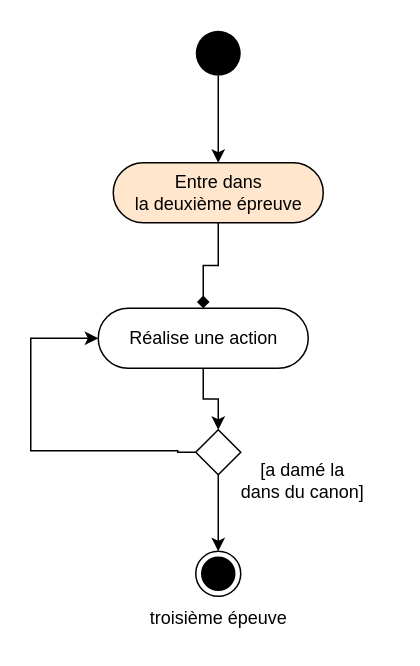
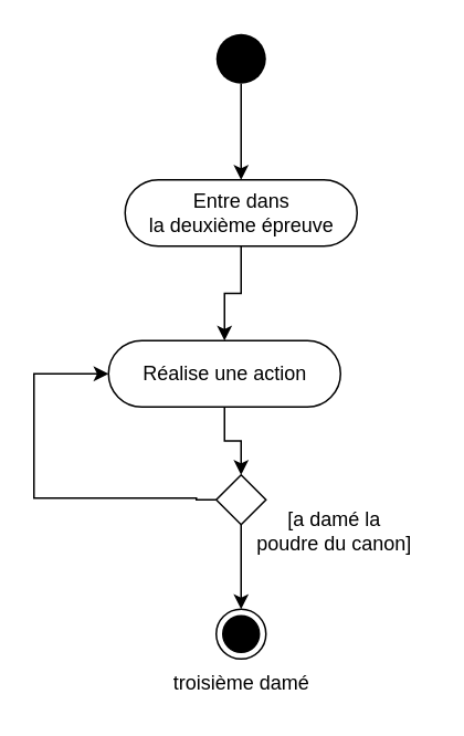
- <mxCell id="5" value="Entre dans&lt;br&gt;la deuxième épreuve" style="html=1;align=center;verticalAlign=middle;rounded=1;absoluteArcSize=1;arcSize=49;dashed=0;fillColor=#ffe6cc;" parent="1" vertex="1"><mxGeometry x="75" y="108" width="140" height="40" as="geometry" /></mxCell>
+ <mxCell id="5" value="Entre dans&lt;br&gt;la deuxième épreuve" style="html=1;align=center;verticalAlign=middle;rounded=1;absoluteArcSize=1;arcSize=49;dashed=0;" parent="1" vertex="1"><mxGeometry x="75" y="108" width="140" height="40" as="geometry" /></mxCell>
- <mxCell id="4" style="edgeStyle=orthogonalEdgeStyle;rounded=0;orthogonalLoop=1;jettySize=auto;html=1;endArrow=diamond;" parent="1" source="5" target="7" edge="1"><mxGeometry relative="1" as="geometry" /></mxCell>
+ <mxCell id="4" style="edgeStyle=orthogonalEdgeStyle;rounded=0;orthogonalLoop=1;jettySize=auto;html=1;" parent="1" source="5" target="7" edge="1"><mxGeometry relative="1" as="geometry" /></mxCell>
- <mxCell id="12" value="[a damé la&lt;br&gt;dans du canon]" style="text;html=1;strokeColor=none;fillColor=none;align=center;verticalAlign=middle;whiteSpace=wrap;rounded=0;" parent="1" vertex="1"><mxGeometry x="145" y="310" width="113" height="20" as="geometry" /></mxCell>
+ <mxCell id="12" value="[a damé la&lt;br&gt;poudre du canon]" style="text;html=1;strokeColor=none;fillColor=none;align=center;verticalAlign=middle;whiteSpace=wrap;rounded=0;" parent="1" vertex="1"><mxGeometry x="145" y="310" width="113" height="20" as="geometry" /></mxCell>
- <mxCell id="13" value="troisième épeuve" style="text;html=1;strokeColor=none;fillColor=none;align=center;verticalAlign=middle;whiteSpace=wrap;rounded=0;" parent="1" vertex="1"><mxGeometry x="93.75" y="402" width="102.5" height="20" as="geometry" /></mxCell>
+ <mxCell id="13" value="troisième damé" style="text;html=1;strokeColor=none;fillColor=none;align=center;verticalAlign=middle;whiteSpace=wrap;rounded=0;" parent="1" vertex="1"><mxGeometry x="93.75" y="402" width="102.5" height="20" as="geometry" /></mxCell>
